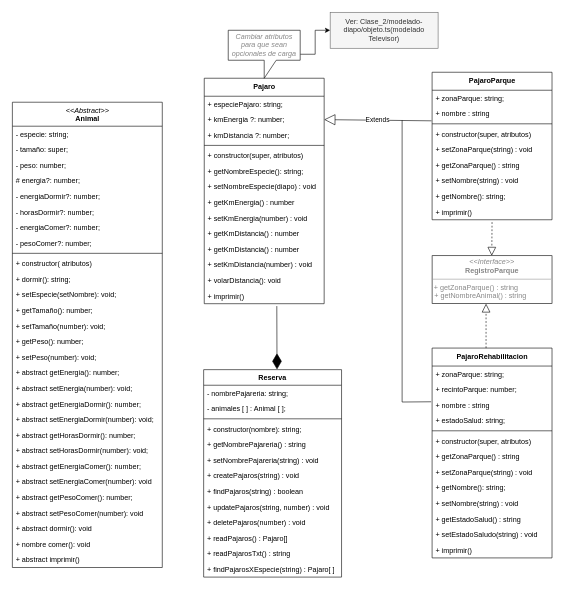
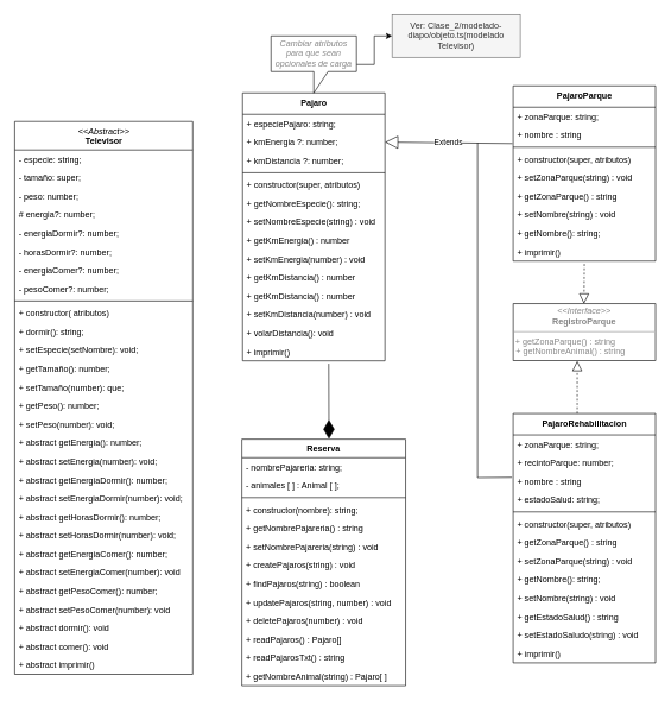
- <mxCell id="2" value="&lt;span style=&quot;font-weight: normal;&quot;&gt;&lt;i&gt;&amp;lt;&amp;lt;Abstract&amp;gt;&amp;gt;&lt;br&gt;&lt;/i&gt;&lt;/span&gt;Animal" style="swimlane;fontStyle=1;align=center;verticalAlign=top;childLayout=stackLayout;horizontal=1;startSize=40;horizontalStack=0;resizeParent=1;resizeParentMax=0;resizeLast=0;collapsible=1;marginBottom=0;html=1;" parent="1" vertex="1"><mxGeometry x="20" y="170" width="250" height="776" as="geometry"><mxRectangle x="20" y="40" width="80" height="30" as="alternateBounds" /></mxGeometry></mxCell>
+ <mxCell id="2" value="&lt;span style=&quot;font-weight: normal;&quot;&gt;&lt;i&gt;&amp;lt;&amp;lt;Abstract&amp;gt;&amp;gt;&lt;br&gt;&lt;/i&gt;&lt;/span&gt;Televisor" style="swimlane;fontStyle=1;align=center;verticalAlign=top;childLayout=stackLayout;horizontal=1;startSize=40;horizontalStack=0;resizeParent=1;resizeParentMax=0;resizeLast=0;collapsible=1;marginBottom=0;html=1;" parent="1" vertex="1"><mxGeometry x="20" y="170" width="250" height="776" as="geometry"><mxRectangle x="20" y="40" width="80" height="30" as="alternateBounds" /></mxGeometry></mxCell>
- <mxCell id="39" value="+ setNombreEspecie(diapo) : void" style="text;strokeColor=none;fillColor=none;align=left;verticalAlign=top;spacingLeft=4;spacingRight=4;overflow=hidden;rotatable=0;points=[[0,0.5],[1,0.5]];portConstraint=eastwest;" parent="32" vertex="1"><mxGeometry y="168" width="200" height="26" as="geometry" /></mxCell>
+ <mxCell id="39" value="+ setNombreEspecie(string) : void" style="text;strokeColor=none;fillColor=none;align=left;verticalAlign=top;spacingLeft=4;spacingRight=4;overflow=hidden;rotatable=0;points=[[0,0.5],[1,0.5]];portConstraint=eastwest;" parent="32" vertex="1"><mxGeometry y="168" width="200" height="26" as="geometry" /></mxCell>
- <mxCell id="16" value="+ setTamaño(number): void;" style="text;strokeColor=none;fillColor=none;align=left;verticalAlign=top;spacingLeft=4;spacingRight=4;overflow=hidden;rotatable=0;points=[[0,0.5],[1,0.5]];portConstraint=eastwest;" parent="2" vertex="1"><mxGeometry y="360" width="250" height="26" as="geometry" /></mxCell>
+ <mxCell id="16" value="+ setTamaño(number): que;" style="text;strokeColor=none;fillColor=none;align=left;verticalAlign=top;spacingLeft=4;spacingRight=4;overflow=hidden;rotatable=0;points=[[0,0.5],[1,0.5]];portConstraint=eastwest;" parent="2" vertex="1"><mxGeometry y="360" width="250" height="26" as="geometry" /></mxCell>
- <mxCell id="30" value="+ nombre comer(): void" style="text;strokeColor=none;fillColor=none;align=left;verticalAlign=top;spacingLeft=4;spacingRight=4;overflow=hidden;rotatable=0;points=[[0,0.5],[1,0.5]];portConstraint=eastwest;" parent="2" vertex="1"><mxGeometry y="724" width="250" height="26" as="geometry" /></mxCell>
+ <mxCell id="30" value="+ abstract comer(): void" style="text;strokeColor=none;fillColor=none;align=left;verticalAlign=top;spacingLeft=4;spacingRight=4;overflow=hidden;rotatable=0;points=[[0,0.5],[1,0.5]];portConstraint=eastwest;" parent="2" vertex="1"><mxGeometry y="724" width="250" height="26" as="geometry" /></mxCell>
- <mxCell id="60" value="+ findPajarosXEspecie(string) : Pajaro[ ]" style="text;strokeColor=none;fillColor=none;align=left;verticalAlign=top;spacingLeft=4;spacingRight=4;overflow=hidden;rotatable=0;points=[[0,0.5],[1,0.5]];portConstraint=eastwest;" parent="47" vertex="1"><mxGeometry y="320" width="230" height="26" as="geometry" /></mxCell>
+ <mxCell id="60" value="+ getNombreAnimal(string) : Pajaro[ ]" style="text;strokeColor=none;fillColor=none;align=left;verticalAlign=top;spacingLeft=4;spacingRight=4;overflow=hidden;rotatable=0;points=[[0,0.5],[1,0.5]];portConstraint=eastwest;" parent="47" vertex="1"><mxGeometry y="320" width="230" height="26" as="geometry" /></mxCell>
